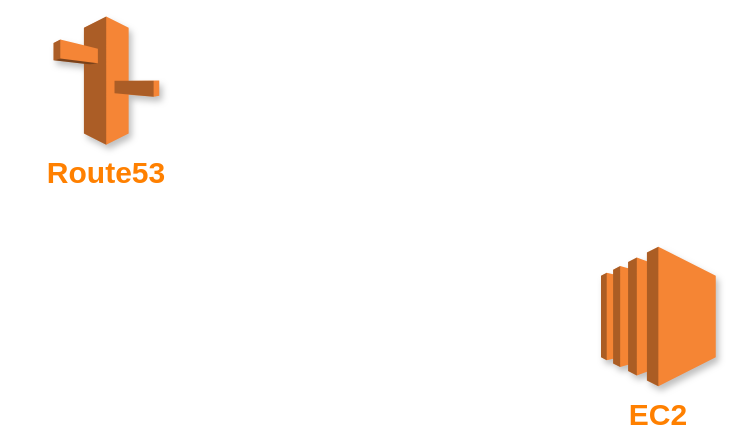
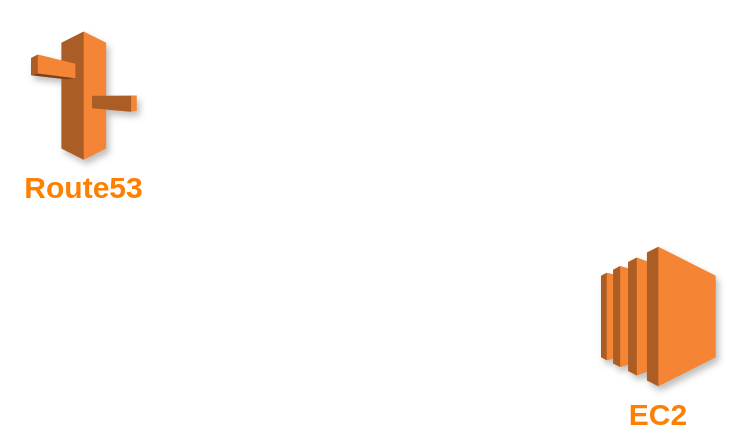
- <mxCell id="3" value="&lt;b style=&quot;font-size: 20px&quot;&gt;Route53&lt;/b&gt;" style="outlineConnect=0;dashed=0;verticalLabelPosition=bottom;verticalAlign=top;align=center;html=1;shape=mxgraph.aws3.route_53;fillColor=#F58536;gradientColor=none;shadow=1;labelBackgroundColor=none;fontColor=#FF8000;" vertex="1" parent="1"><mxGeometry x="35" y="10.5" width="70.5" height="85.5" as="geometry" /></mxCell>
+ <mxCell id="3" value="&lt;b style=&quot;font-size: 20px&quot;&gt;Route53&lt;/b&gt;" style="outlineConnect=0;dashed=0;verticalLabelPosition=bottom;verticalAlign=top;align=center;html=1;shape=mxgraph.aws3.route_53;fillColor=#F58536;gradientColor=none;shadow=1;labelBackgroundColor=none;fontColor=#FF8000;" vertex="1" parent="1"><mxGeometry x="20" y="20.5" width="70.5" height="85.5" as="geometry" /></mxCell>
